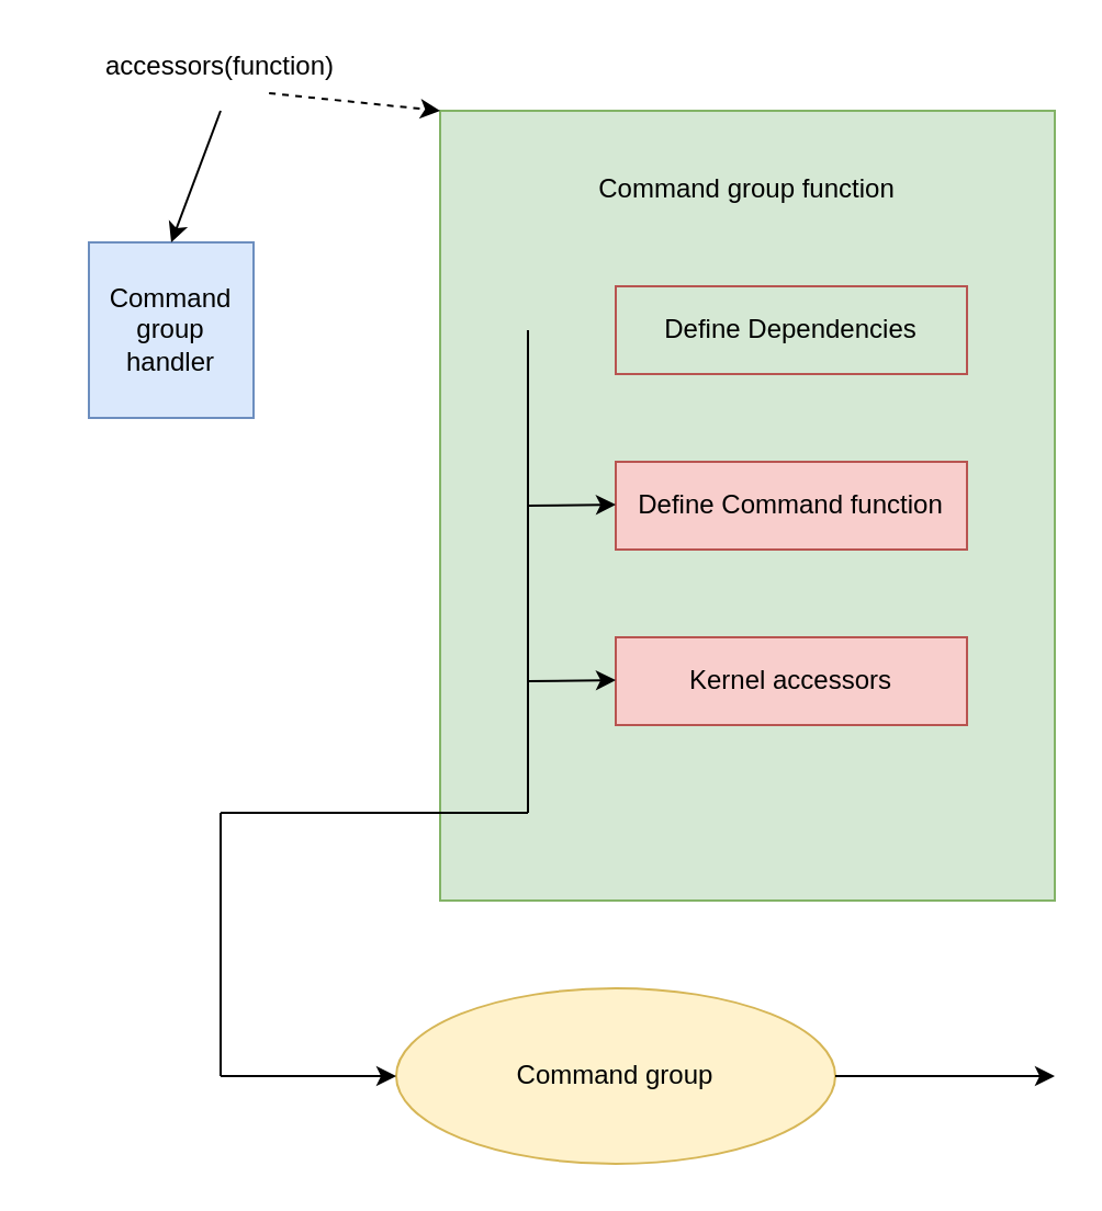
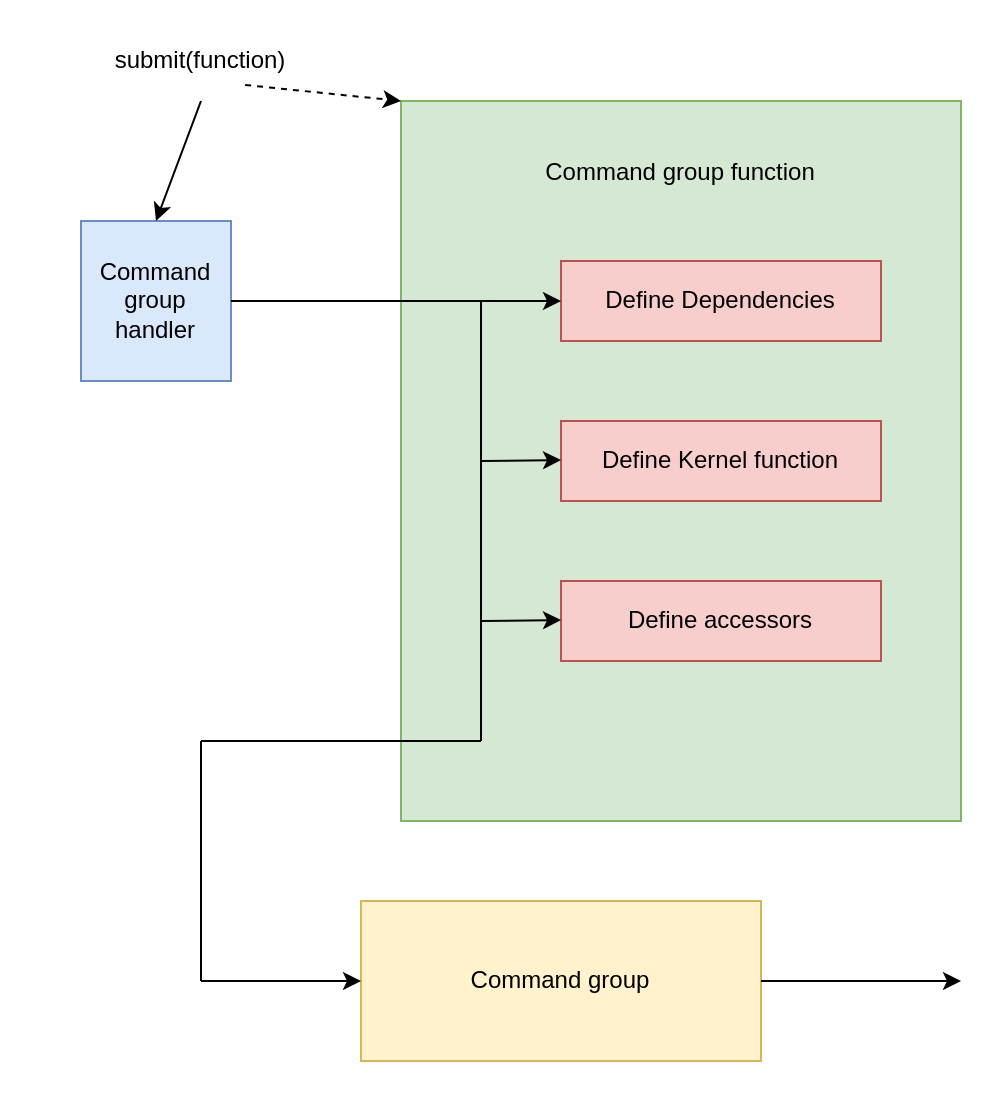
- <mxCell id="14" value="accessors(function)" style="text;html=1;strokeColor=none;fillColor=none;align=center;verticalAlign=middle;whiteSpace=wrap;rounded=0;" vertex="1" parent="1"><mxGeometry x="20" y="20" width="160" height="20" as="geometry" /></mxCell>
+ <mxCell id="14" value="submit(function)" style="text;html=1;strokeColor=none;fillColor=none;align=center;verticalAlign=middle;whiteSpace=wrap;rounded=0;" vertex="1" parent="1"><mxGeometry x="20" y="20" width="160" height="20" as="geometry" /></mxCell>
+ <mxCell id="8" value="" style="endArrow=classic;html=1;exitX=1;exitY=0.5;exitDx=0;exitDy=0;entryX=0;entryY=0.5;entryDx=0;entryDy=0;" edge="1" parent="1" source="4" target="5"><mxGeometry width="50" height="50" relative="1" as="geometry"><mxPoint x="390" y="350" as="sourcePoint" /><mxPoint x="440" y="300" as="targetPoint" /></mxGeometry></mxCell>
- <mxCell id="5" value="Define Dependencies" style="rounded=0;whiteSpace=wrap;html=1;fillColor=#d5e8d4;strokeColor=#b85450;" vertex="1" parent="1"><mxGeometry x="280" y="130" width="160" height="40" as="geometry" /></mxCell>
+ <mxCell id="5" value="Define Dependencies" style="rounded=0;whiteSpace=wrap;html=1;fillColor=#f8cecc;strokeColor=#b85450;" vertex="1" parent="1"><mxGeometry x="280" y="130" width="160" height="40" as="geometry" /></mxCell>
- <mxCell id="6" value="Define Command function" style="rounded=0;whiteSpace=wrap;html=1;fillColor=#f8cecc;strokeColor=#b85450;" vertex="1" parent="1"><mxGeometry x="280" y="210" width="160" height="40" as="geometry" /></mxCell>
+ <mxCell id="6" value="Define Kernel function" style="rounded=0;whiteSpace=wrap;html=1;fillColor=#f8cecc;strokeColor=#b85450;" vertex="1" parent="1"><mxGeometry x="280" y="210" width="160" height="40" as="geometry" /></mxCell>
- <mxCell id="7" value="Kernel accessors" style="rounded=0;whiteSpace=wrap;html=1;fillColor=#f8cecc;strokeColor=#b85450;" vertex="1" parent="1"><mxGeometry x="280" y="290" width="160" height="40" as="geometry" /></mxCell>
+ <mxCell id="7" value="Define accessors" style="rounded=0;whiteSpace=wrap;html=1;fillColor=#f8cecc;strokeColor=#b85450;" vertex="1" parent="1"><mxGeometry x="280" y="290" width="160" height="40" as="geometry" /></mxCell>
- <mxCell id="2" value="Command group" style="ellipse;whiteSpace=wrap;html=1;fillColor=#fff2cc;strokeColor=#d6b656;" parent="1" vertex="1"><mxGeometry x="180" y="450" width="200" height="80" as="geometry" /></mxCell>
+ <mxCell id="2" value="Command group" style="rounded=0;whiteSpace=wrap;html=1;fillColor=#fff2cc;strokeColor=#d6b656;" parent="1" vertex="1"><mxGeometry x="180" y="450" width="200" height="80" as="geometry" /></mxCell>
